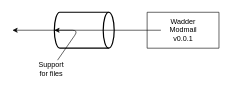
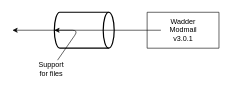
- <mxCell id="4" value="Wadder Modmail v0.0.1" style="text;strokeColor=none;align=center;fillColor=none;html=1;verticalAlign=middle;whiteSpace=wrap;rounded=0;" vertex="1" parent="1"><mxGeometry x="268" y="32.5" width="75" height="35" as="geometry" /></mxCell>
+ <mxCell id="4" value="Wadder Modmail v3.0.1" style="text;strokeColor=none;align=center;fillColor=none;html=1;verticalAlign=middle;whiteSpace=wrap;rounded=0;" vertex="1" parent="1"><mxGeometry x="268" y="32.5" width="75" height="35" as="geometry" /></mxCell>
